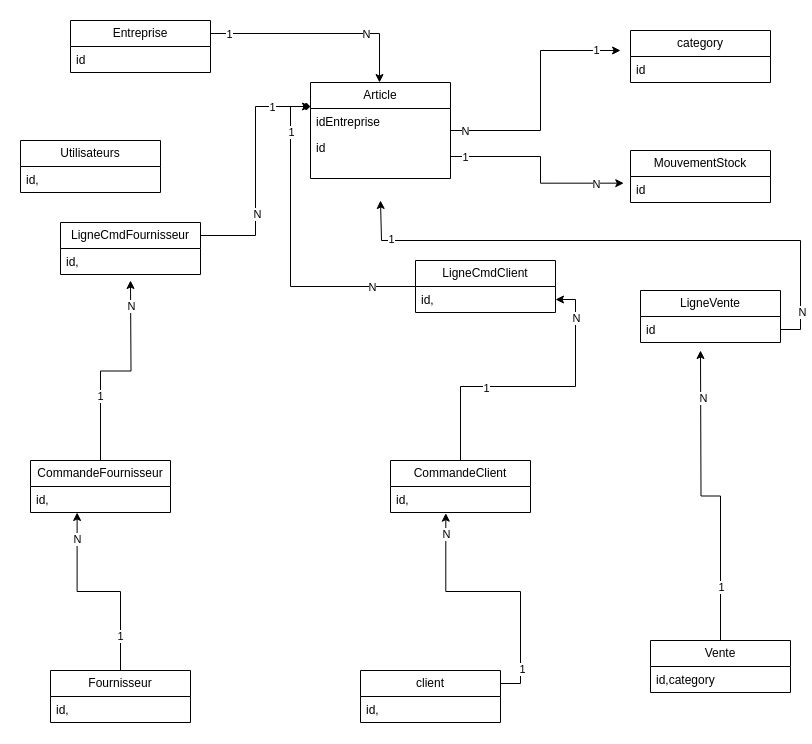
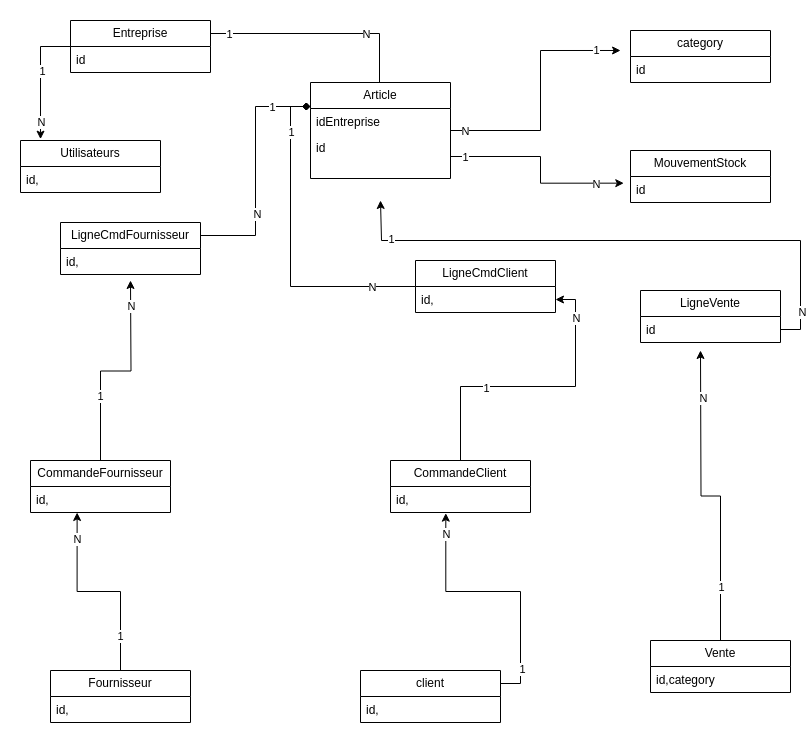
- <mxCell id="5" style="edgeStyle=orthogonalEdgeStyle;rounded=0;orthogonalLoop=1;jettySize=auto;html=1;exitX=1;exitY=0.25;exitDx=0;exitDy=0;" edge="1" parent="1" source="8" target="15"><mxGeometry relative="1" as="geometry"><Array as="points"><mxPoint x="379" y="33" /></Array></mxGeometry></mxCell>
+ <mxCell id="5" style="edgeStyle=orthogonalEdgeStyle;rounded=0;orthogonalLoop=1;jettySize=auto;html=1;exitX=1;exitY=0.25;exitDx=0;exitDy=0;endArrow=none;" edge="1" parent="1" source="8" target="15"><mxGeometry relative="1" as="geometry"><Array as="points"><mxPoint x="379" y="33" /></Array></mxGeometry></mxCell>
+ <mxCell id="2" style="edgeStyle=orthogonalEdgeStyle;rounded=0;orthogonalLoop=1;jettySize=auto;html=1;exitX=0;exitY=0.5;exitDx=0;exitDy=0;entryX=0.143;entryY=-0.026;entryDx=0;entryDy=0;entryPerimeter=0;" edge="1" parent="1" source="8" target="10"><mxGeometry relative="1" as="geometry" /></mxCell>
+ <mxCell id="3" value="&lt;font style=&quot;vertical-align: inherit;&quot;&gt;&lt;font style=&quot;vertical-align: inherit;&quot;&gt;1&lt;/font&gt;&lt;/font&gt;" style="edgeLabel;html=1;align=center;verticalAlign=middle;resizable=0;points=[];" vertex="1" connectable="0" parent="2"><mxGeometry x="-0.098" y="1" relative="1" as="geometry"><mxPoint as="offset" /></mxGeometry></mxCell>
+ <mxCell id="4" value="&lt;font style=&quot;vertical-align: inherit;&quot;&gt;&lt;font style=&quot;vertical-align: inherit;&quot;&gt;N&lt;/font&gt;&lt;/font&gt;" style="edgeLabel;html=1;align=center;verticalAlign=middle;resizable=0;points=[];" vertex="1" connectable="0" parent="2"><mxGeometry x="0.734" relative="1" as="geometry"><mxPoint as="offset" /></mxGeometry></mxCell>
- <mxCell id="47" style="edgeStyle=orthogonalEdgeStyle;rounded=0;orthogonalLoop=1;jettySize=auto;html=1;exitX=0;exitY=0.5;exitDx=0;exitDy=0;entryX=0;entryY=0.25;entryDx=0;entryDy=0;" edge="1" parent="1" source="50" target="15"><mxGeometry relative="1" as="geometry" /></mxCell>
+ <mxCell id="47" style="edgeStyle=orthogonalEdgeStyle;rounded=0;orthogonalLoop=1;jettySize=auto;html=1;exitX=0;exitY=0.5;exitDx=0;exitDy=0;entryX=0;entryY=0.25;entryDx=0;entryDy=0;endArrow=diamond;" edge="1" parent="1" source="50" target="15"><mxGeometry relative="1" as="geometry" /></mxCell>
